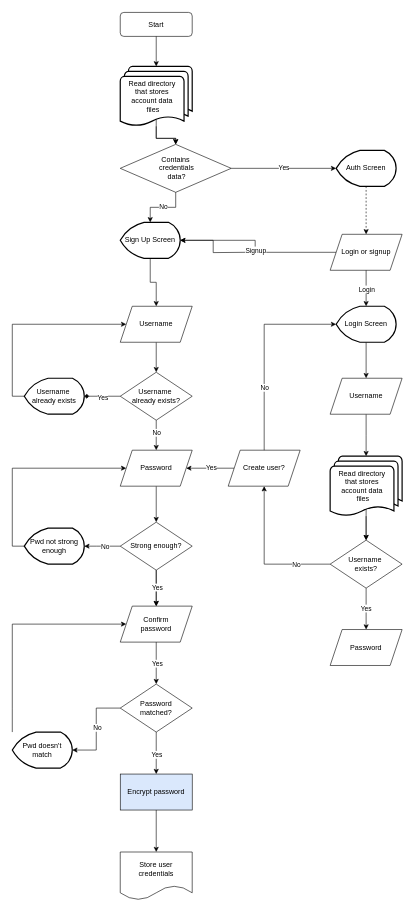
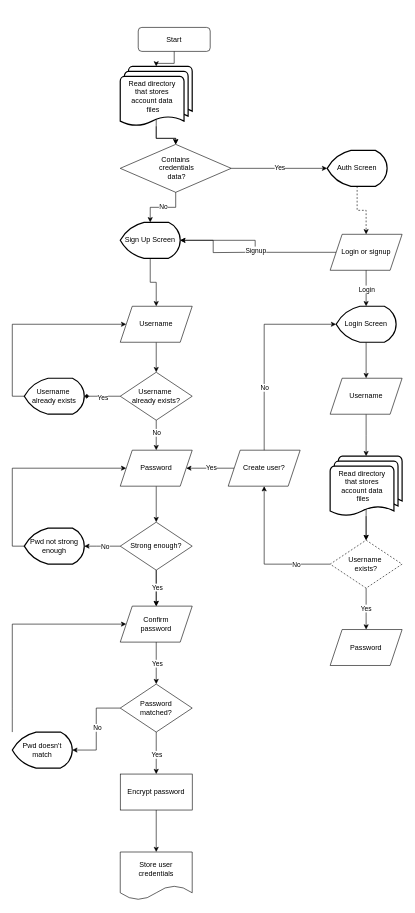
- <mxCell id="2" value="Start" style="rounded=1;whiteSpace=wrap;html=1;fontSize=12;glass=0;strokeWidth=1;shadow=0;" parent="1" vertex="1"><mxGeometry x="200" y="20" width="120" height="40" as="geometry" /></mxCell>
+ <mxCell id="2" value="Start" style="rounded=1;whiteSpace=wrap;html=1;fontSize=12;glass=0;strokeWidth=1;shadow=0;" parent="1" vertex="1"><mxGeometry x="230" y="45" width="120" height="40" as="geometry" /></mxCell>
- <mxCell id="8" value="Auth Screen" style="strokeWidth=2;html=1;shape=mxgraph.flowchart.display;whiteSpace=wrap;" vertex="1" parent="1"><mxGeometry x="560" y="250" width="100" height="60" as="geometry" /></mxCell>
+ <mxCell id="8" value="Auth Screen" style="strokeWidth=2;html=1;shape=mxgraph.flowchart.display;whiteSpace=wrap;" vertex="1" parent="1"><mxGeometry x="545" y="250" width="100" height="60" as="geometry" /></mxCell>
- <mxCell id="61" value="&lt;div&gt;Username&amp;nbsp;&lt;/div&gt;&lt;div&gt;exists?&lt;/div&gt;" style="rhombus;whiteSpace=wrap;html=1;" vertex="1" parent="1"><mxGeometry x="550" y="900" width="120" height="80" as="geometry" /></mxCell>
+ <mxCell id="61" value="&lt;div&gt;Username&amp;nbsp;&lt;/div&gt;&lt;div&gt;exists?&lt;/div&gt;" style="rhombus;whiteSpace=wrap;html=1;dashed=1;" vertex="1" parent="1"><mxGeometry x="550" y="900" width="120" height="80" as="geometry" /></mxCell>
- <mxCell id="51" value="Encrypt password" style="rounded=0;whiteSpace=wrap;html=1;fillColor=#dae8fc;" vertex="1" parent="1"><mxGeometry x="200" y="1290" width="120" height="60" as="geometry" /></mxCell>
+ <mxCell id="51" value="Encrypt password" style="rounded=0;whiteSpace=wrap;html=1;" vertex="1" parent="1"><mxGeometry x="200" y="1290" width="120" height="60" as="geometry" /></mxCell>
